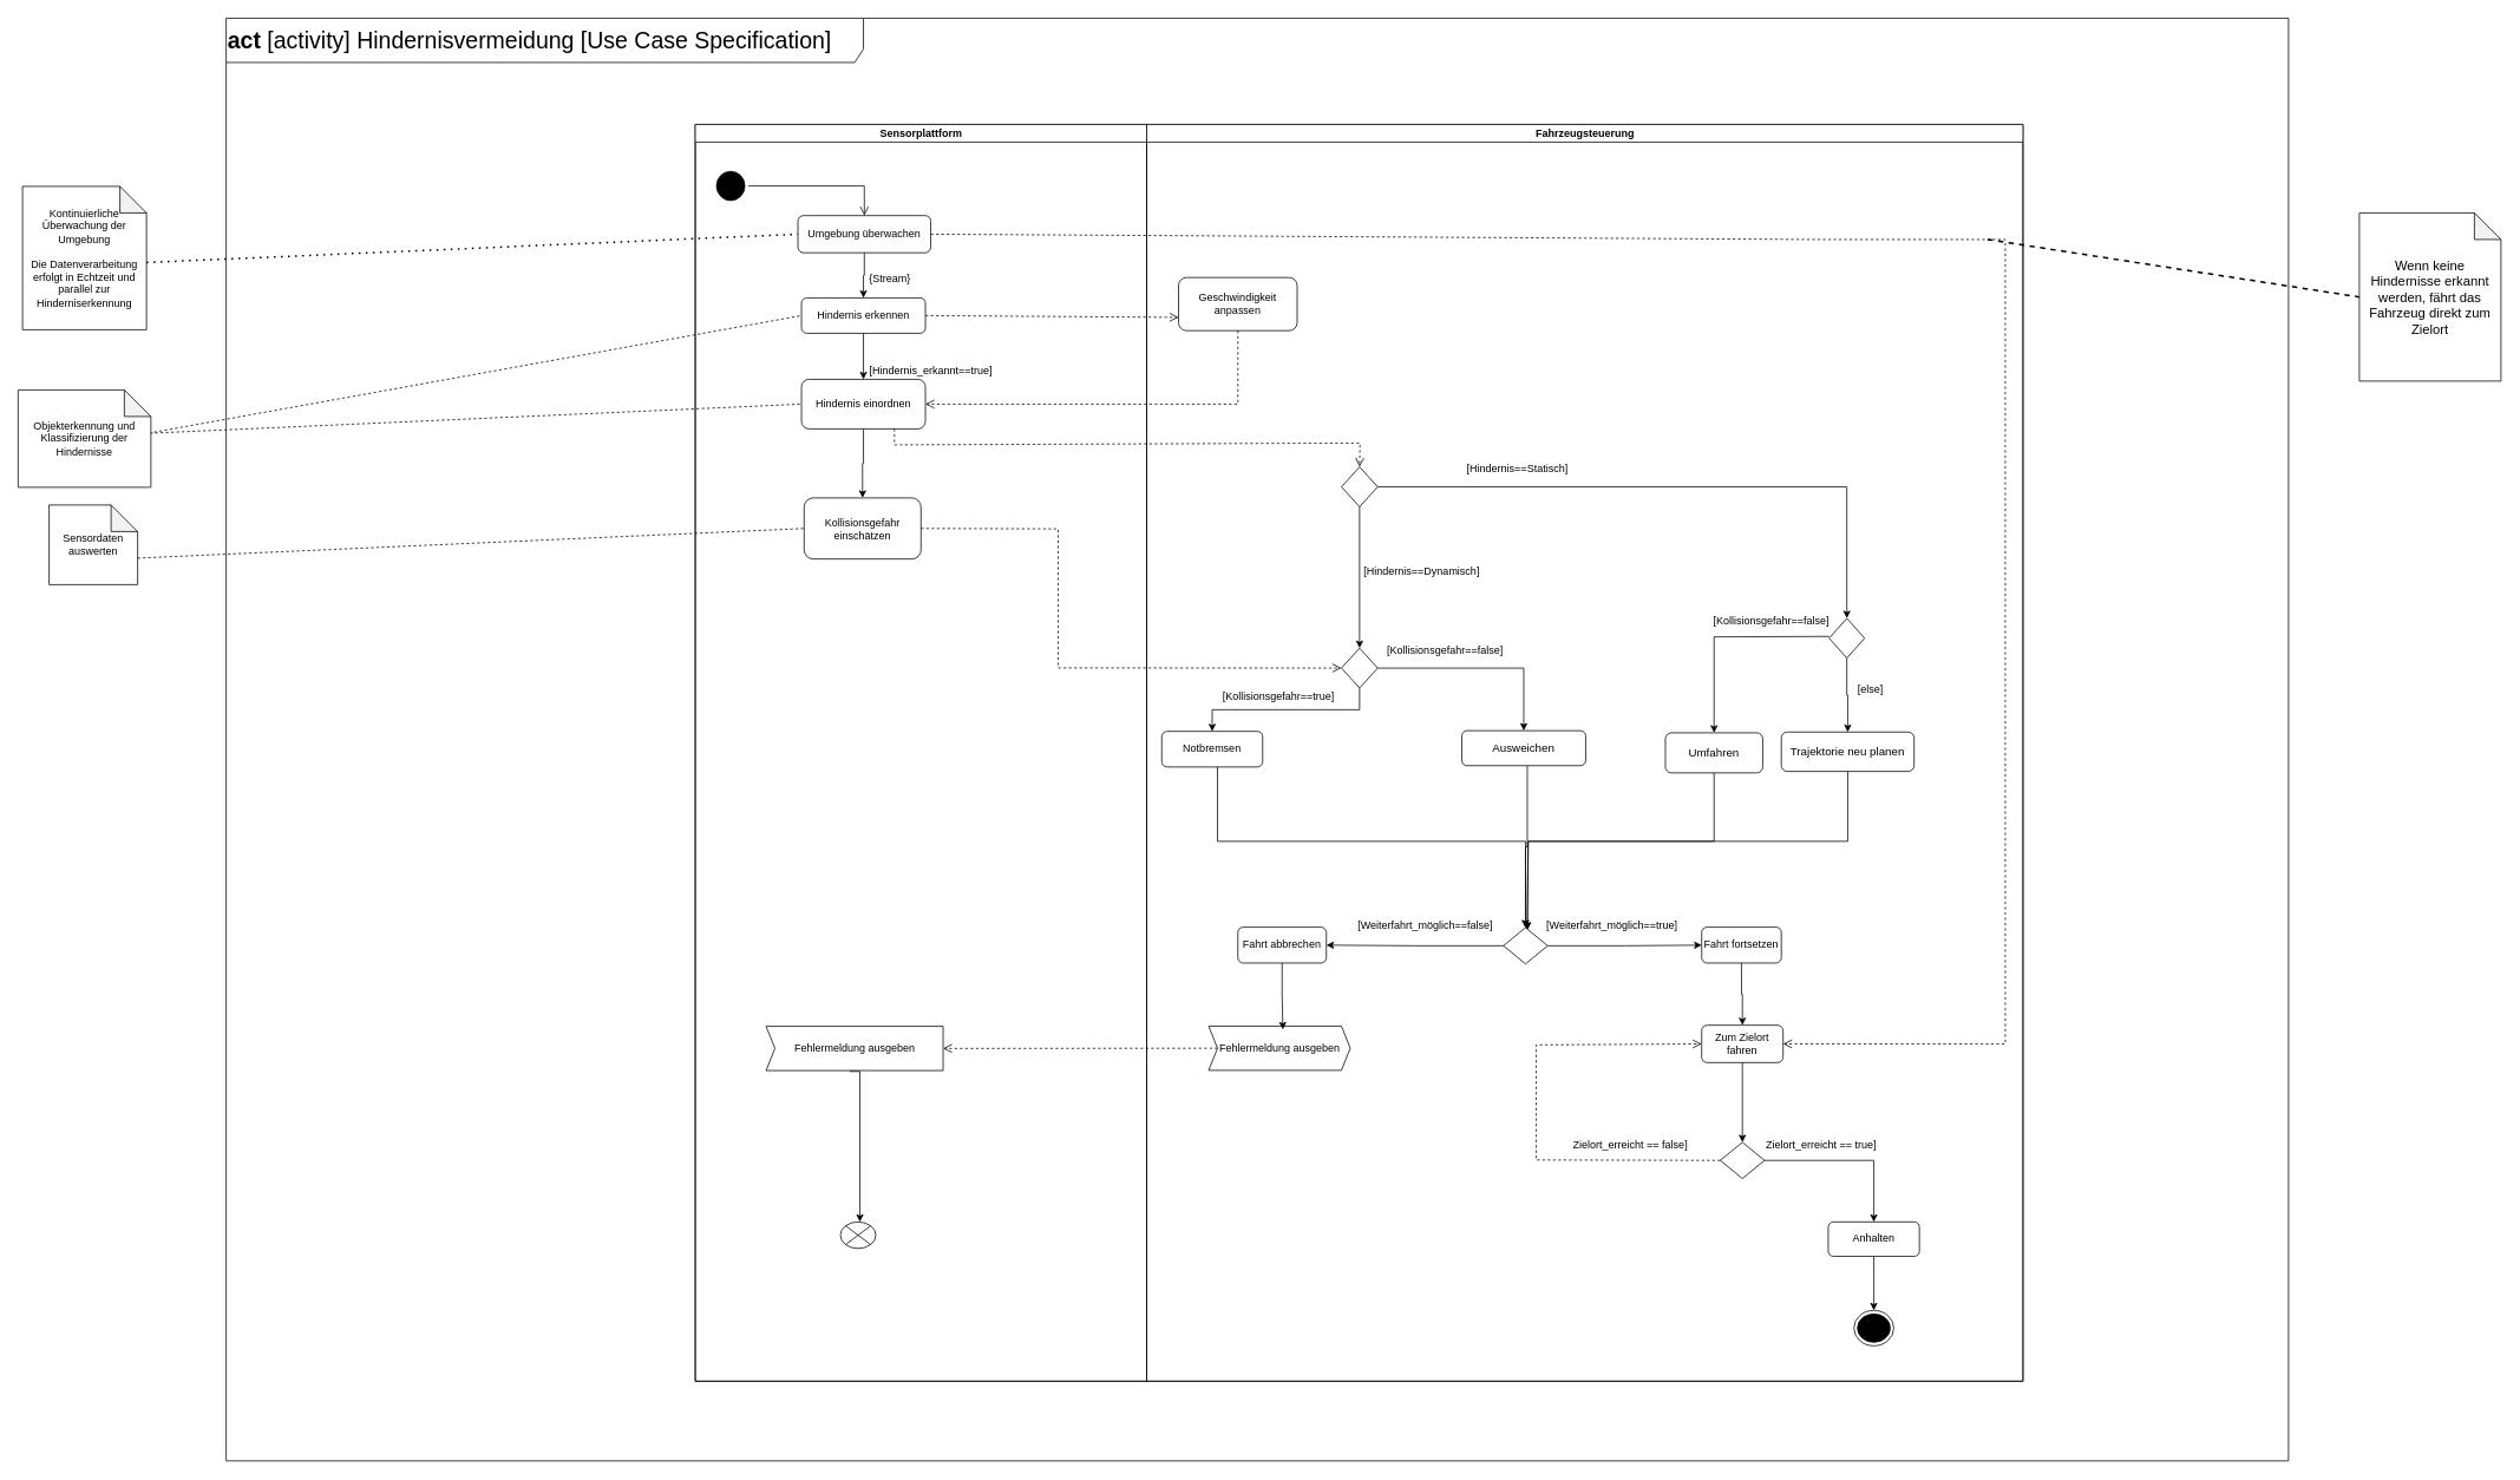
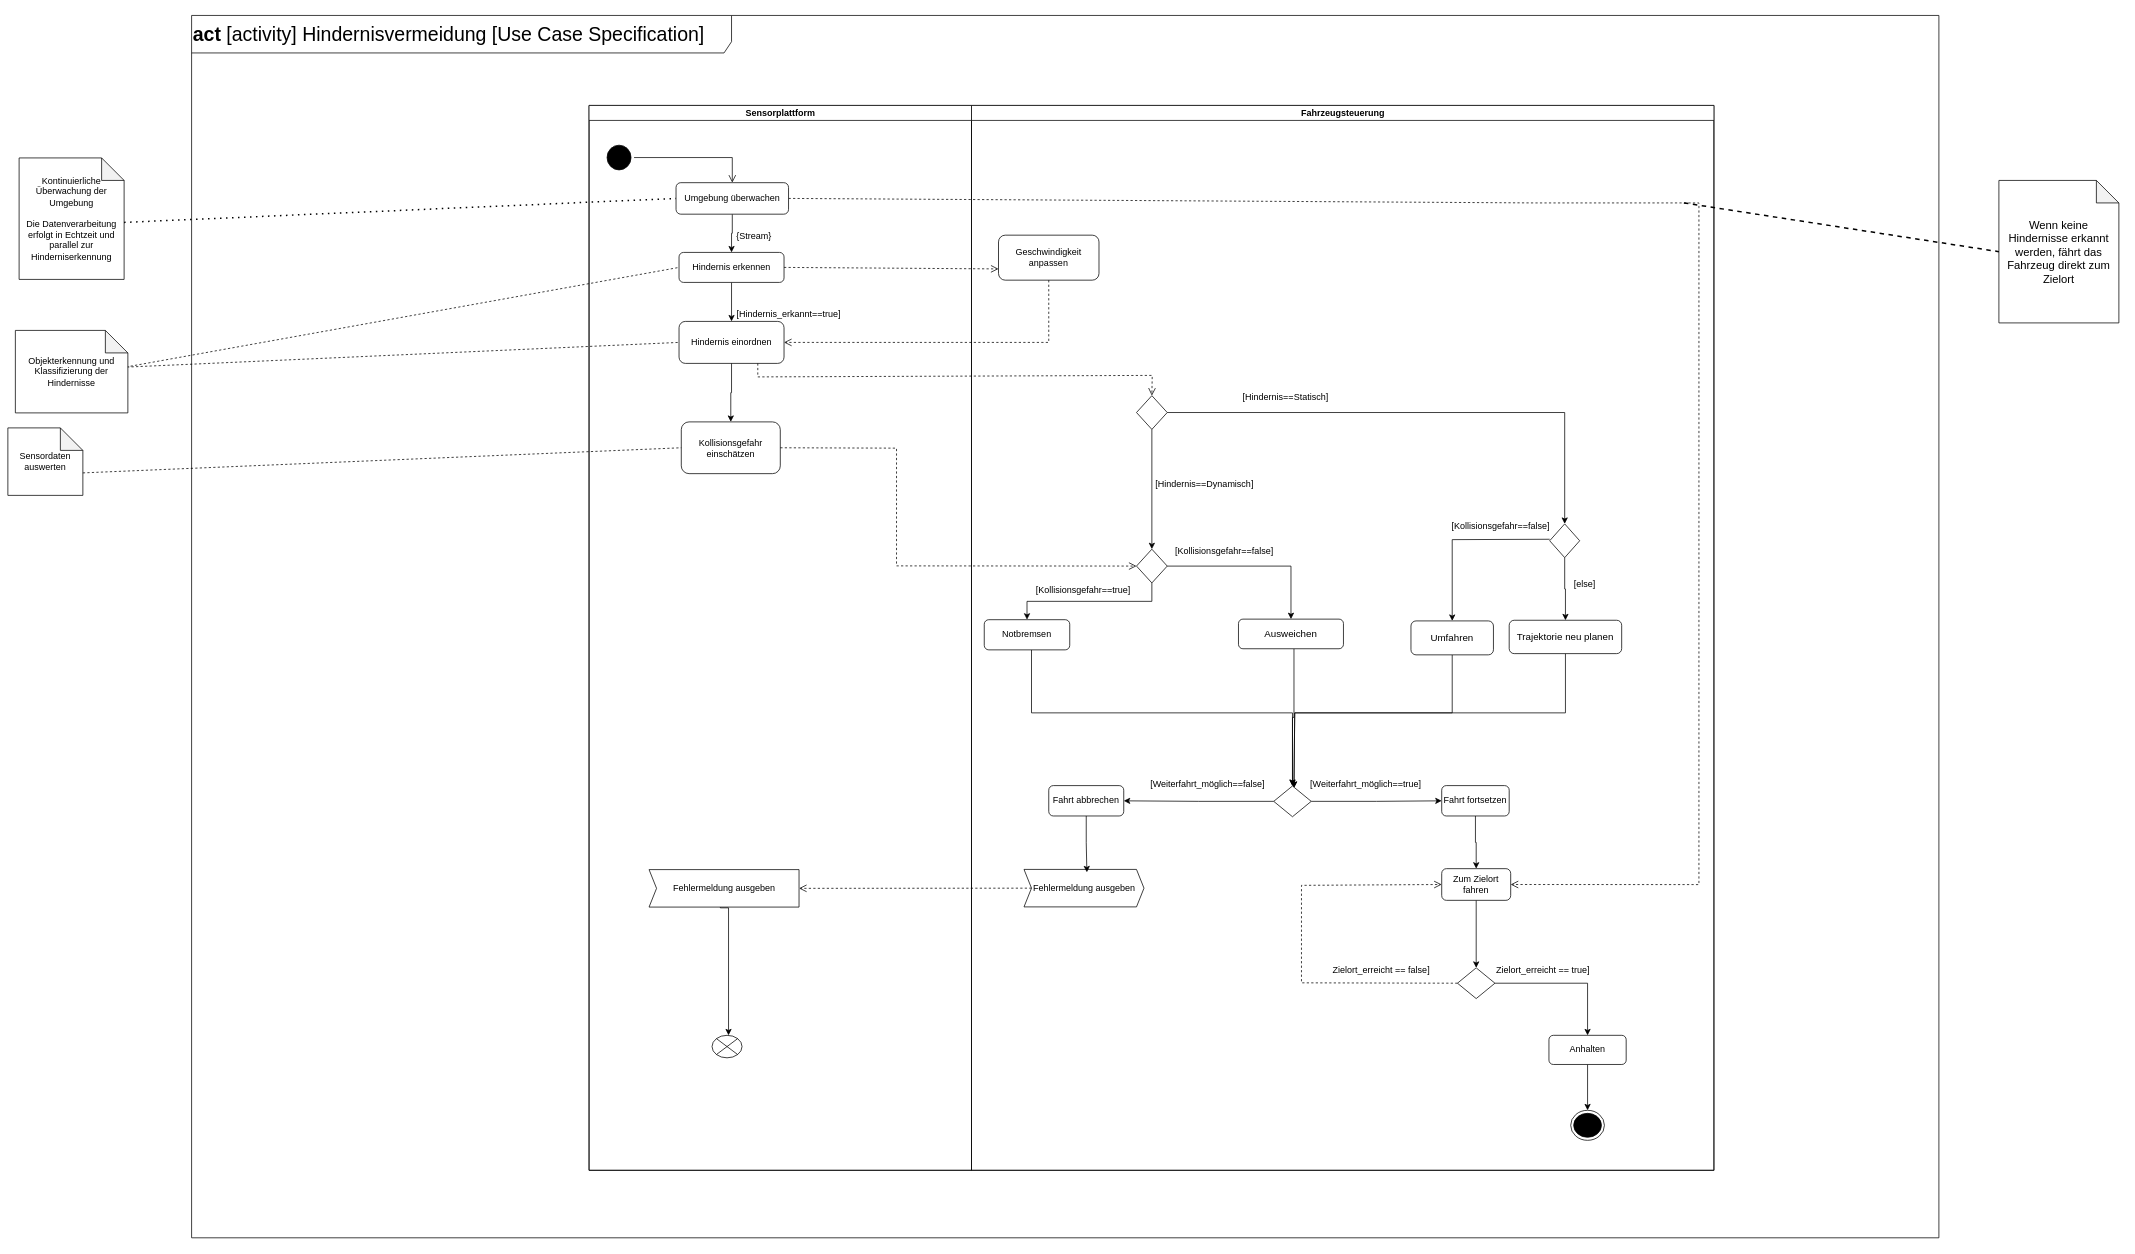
- <mxCell id="71" value="Sensordaten auswerten" style="shape=note;whiteSpace=wrap;html=1;backgroundOutline=1;darkOpacity=0.05;" vertex="1" parent="1"><mxGeometry x="55" y="570" width="100" height="90" as="geometry" /></mxCell>
+ <mxCell id="71" value="Sensordaten auswerten" style="shape=note;whiteSpace=wrap;html=1;backgroundOutline=1;darkOpacity=0.05;" vertex="1" parent="1"><mxGeometry x="10" y="570" width="100" height="90" as="geometry" /></mxCell>
